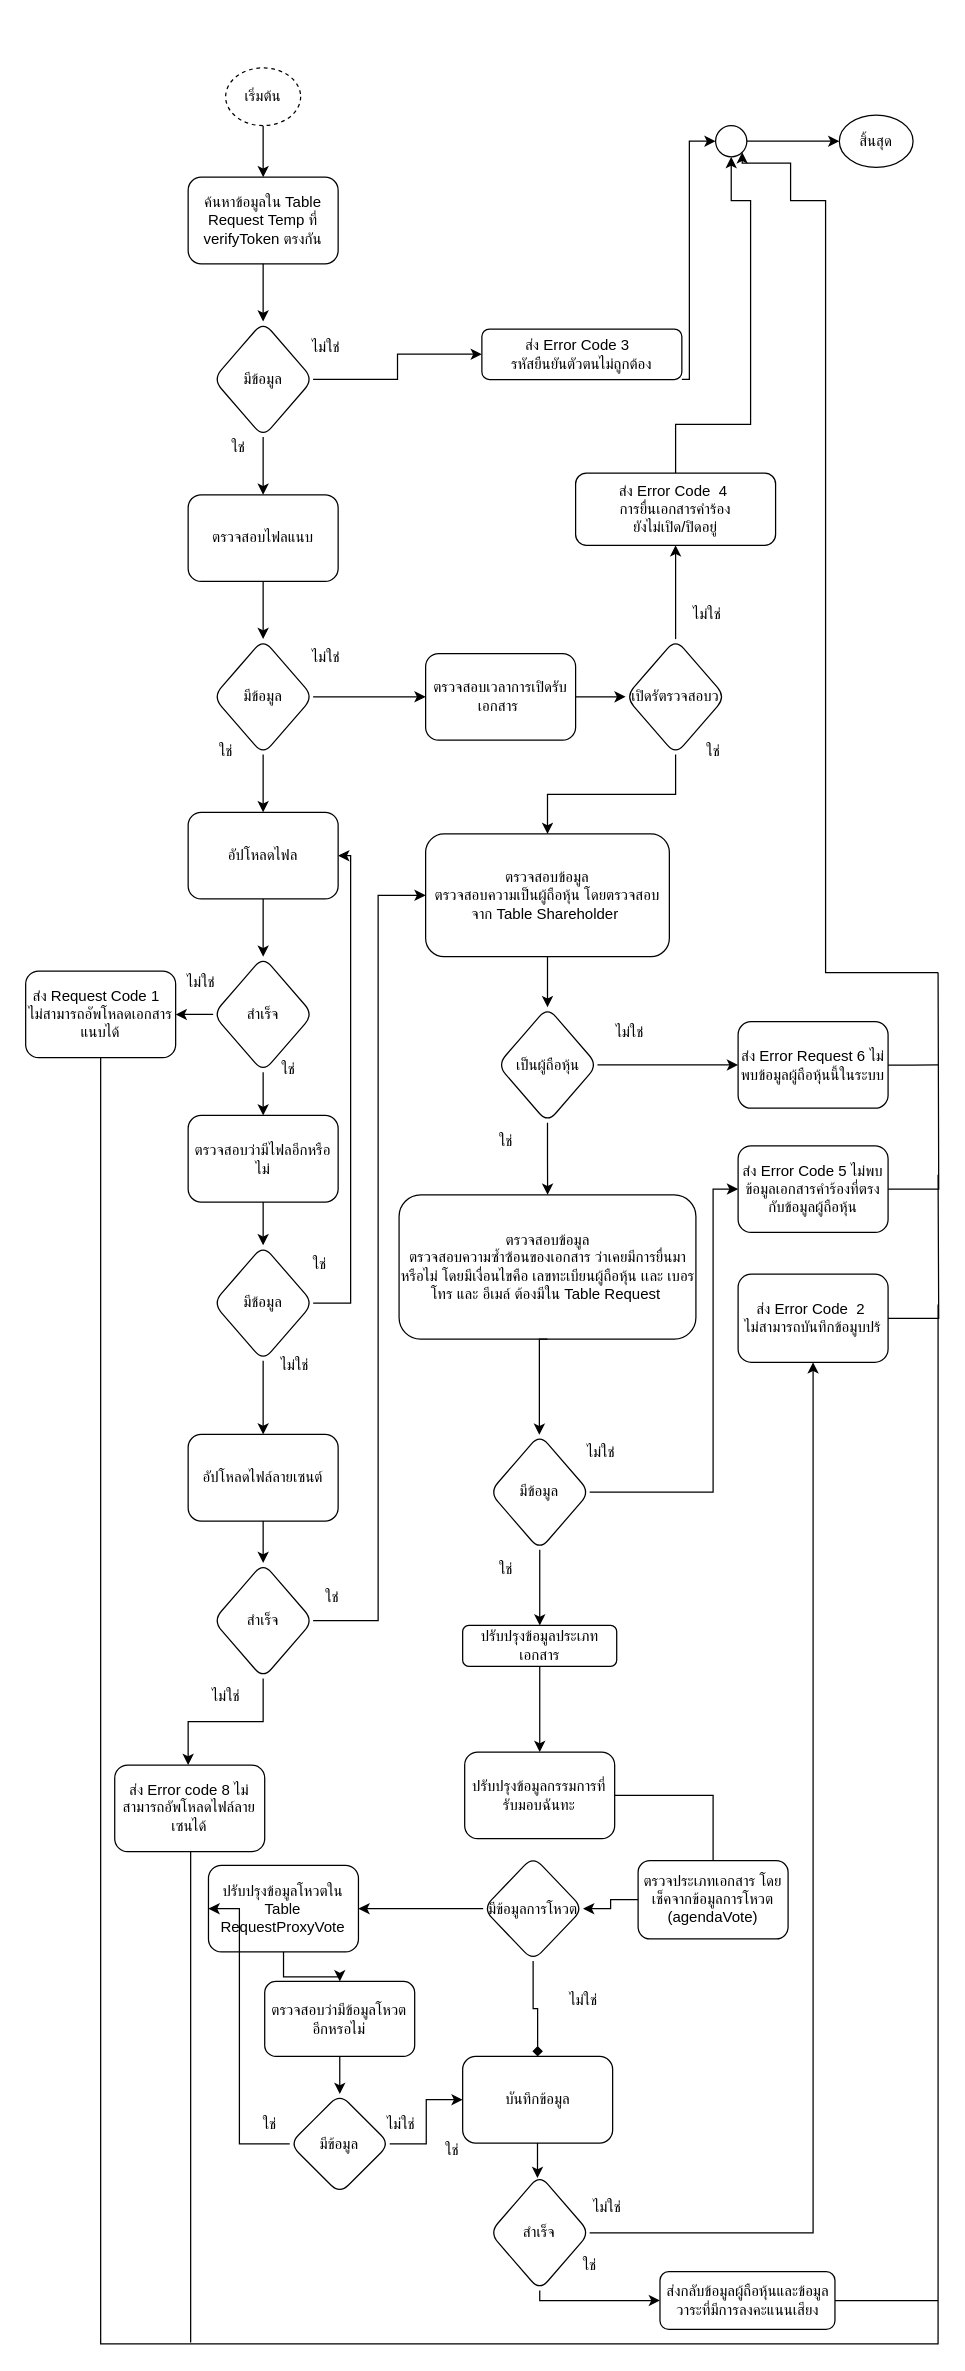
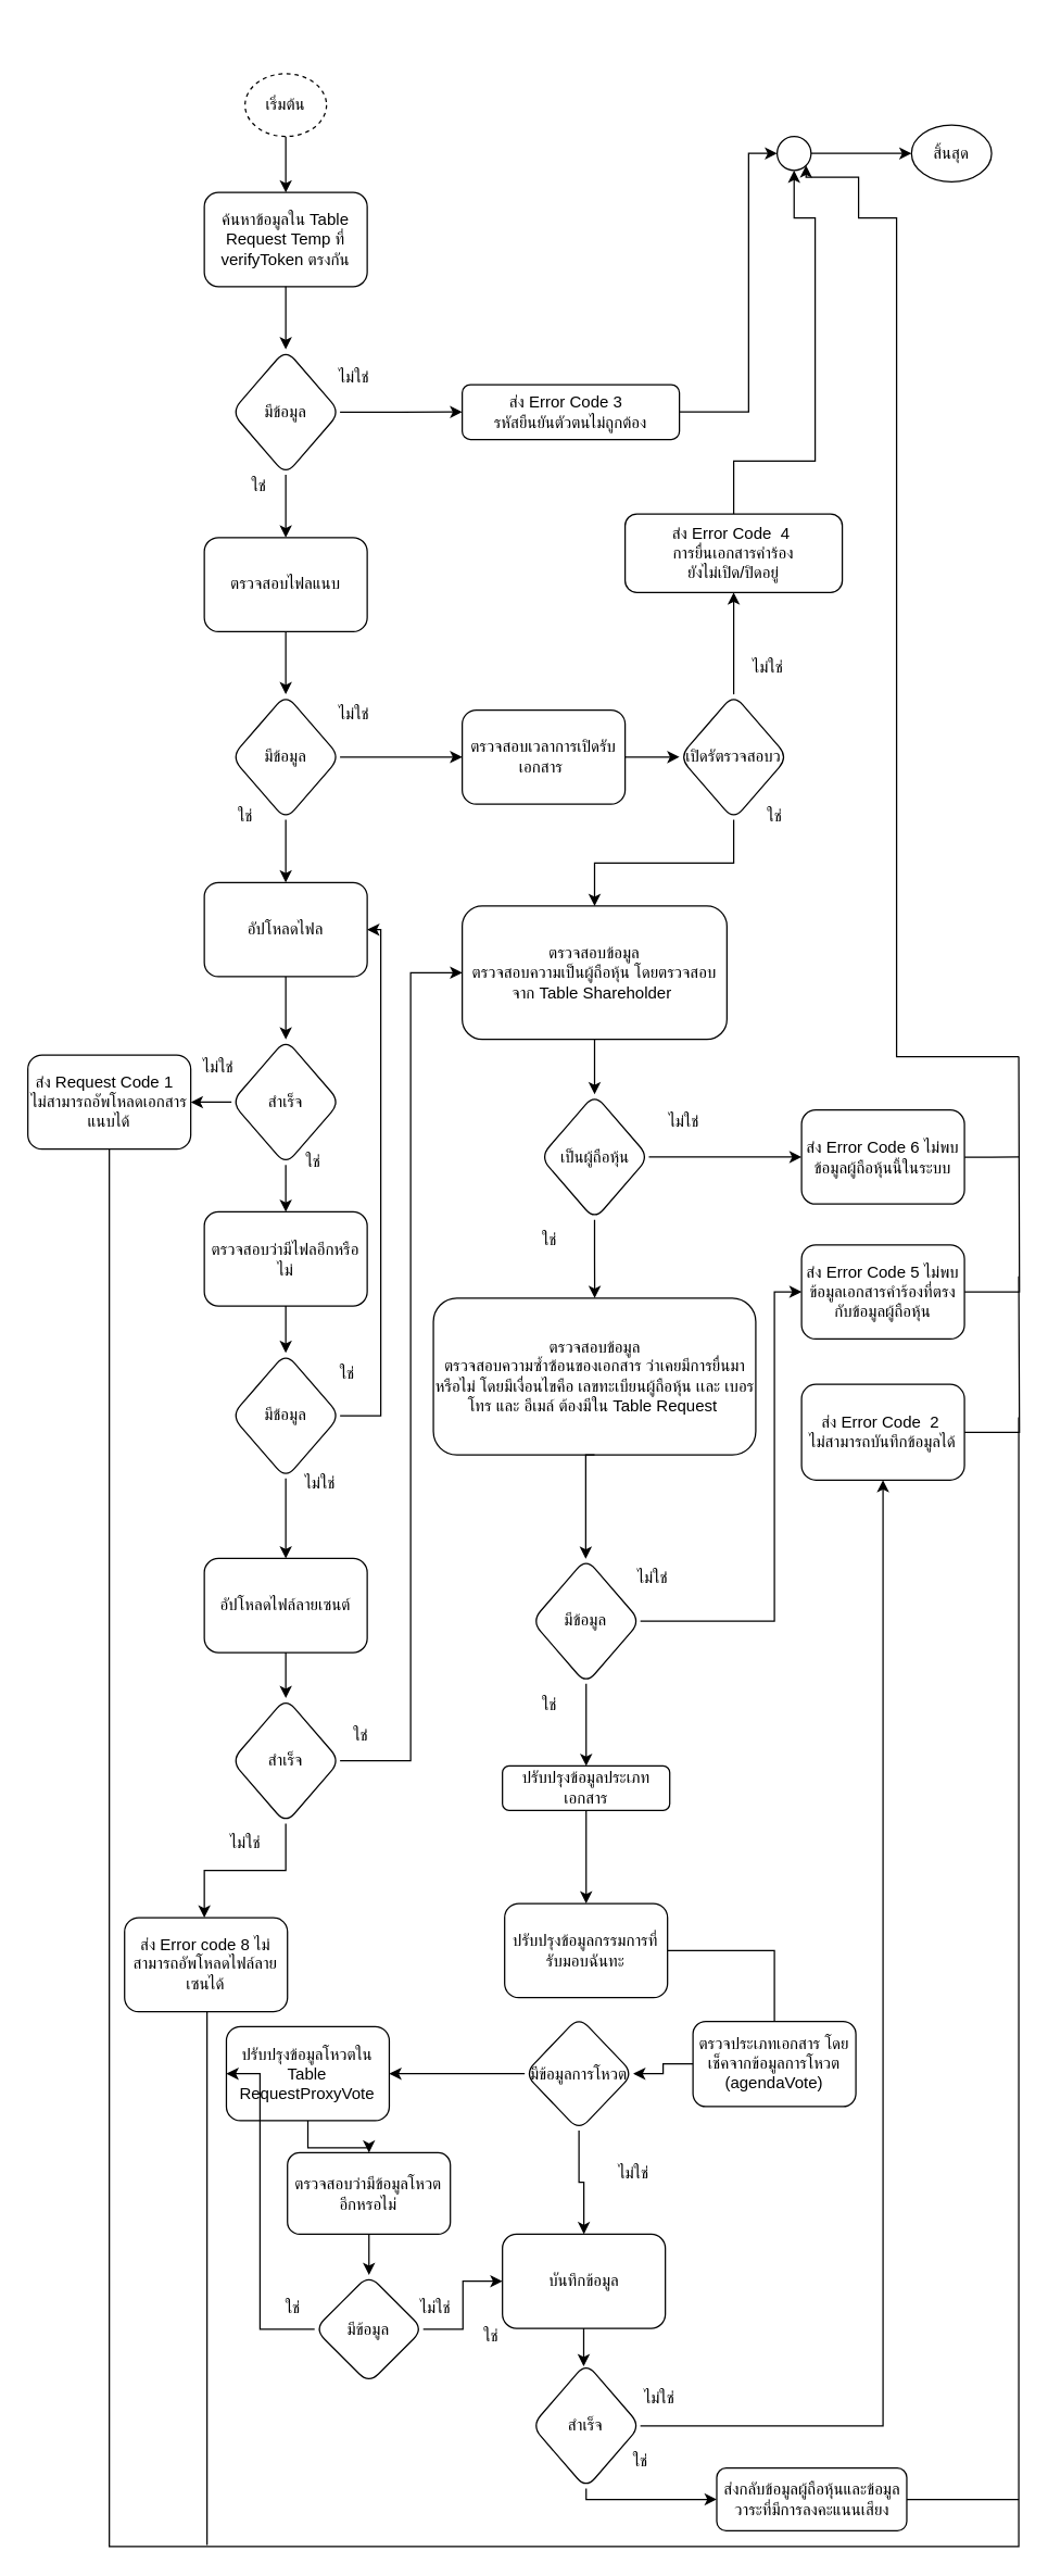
- <mxCell id="19" value="ส่ง Error Code 3&amp;nbsp;&amp;nbsp;&lt;br&gt;รหัสยืนยันตัวตนไม่ถูกต้อง" style="whiteSpace=wrap;html=1;rounded=1;" vertex="1" parent="3"><mxGeometry x="365" y="242.743" width="160" height="40.422" as="geometry" /></mxCell>
+ <mxCell id="19" value="ส่ง Error Code 3&amp;nbsp;&amp;nbsp;&lt;br&gt;รหัสยืนยันตัวตนไม่ถูกต้อง" style="whiteSpace=wrap;html=1;rounded=1;" vertex="1" parent="3"><mxGeometry x="320" y="262.743" width="160" height="40.422" as="geometry" /></mxCell>
- <mxCell id="65" value="ส่ง Error Request 6 ไม่พบข้อมูลผู้ถือหุ้นนี้ในระบบ" style="whiteSpace=wrap;html=1;rounded=1;" vertex="1" parent="3"><mxGeometry x="570" y="796.891" width="120" height="69.295" as="geometry" /></mxCell>
+ <mxCell id="65" value="ส่ง Error Code 6 ไม่พบข้อมูลผู้ถือหุ้นนี้ในระบบ" style="whiteSpace=wrap;html=1;rounded=1;" vertex="1" parent="3"><mxGeometry x="570" y="796.891" width="120" height="69.295" as="geometry" /></mxCell>
- <mxCell id="70" value="ส่ง Error Code&amp;nbsp; 2&amp;nbsp;&lt;br&gt;ไม่สามารถบันทึกข้อมูบปร้" style="rounded=1;whiteSpace=wrap;html=1;" vertex="1" parent="3"><mxGeometry x="570" y="999.001" width="120" height="70.45" as="geometry" /></mxCell>
+ <mxCell id="70" value="ส่ง Error Code&amp;nbsp; 2&amp;nbsp;&lt;br&gt;ไม่สามารถบันทึกข้อมูลได้" style="rounded=1;whiteSpace=wrap;html=1;" vertex="1" parent="3"><mxGeometry x="570" y="999.001" width="120" height="70.45" as="geometry" /></mxCell>
- <mxCell id="93" style="edgeStyle=orthogonalEdgeStyle;rounded=0;orthogonalLoop=1;jettySize=auto;html=1;entryX=0.5;entryY=0;entryDx=0;entryDy=0;endArrow=diamond;endFill=1;" edge="1" parent="3" source="95" target="13"><mxGeometry relative="1" as="geometry" /></mxCell>
+ <mxCell id="93" style="edgeStyle=orthogonalEdgeStyle;rounded=0;orthogonalLoop=1;jettySize=auto;html=1;entryX=0.5;entryY=0;entryDx=0;entryDy=0;endArrow=classic;endFill=1;" edge="1" parent="3" source="95" target="13"><mxGeometry relative="1" as="geometry" /></mxCell>
